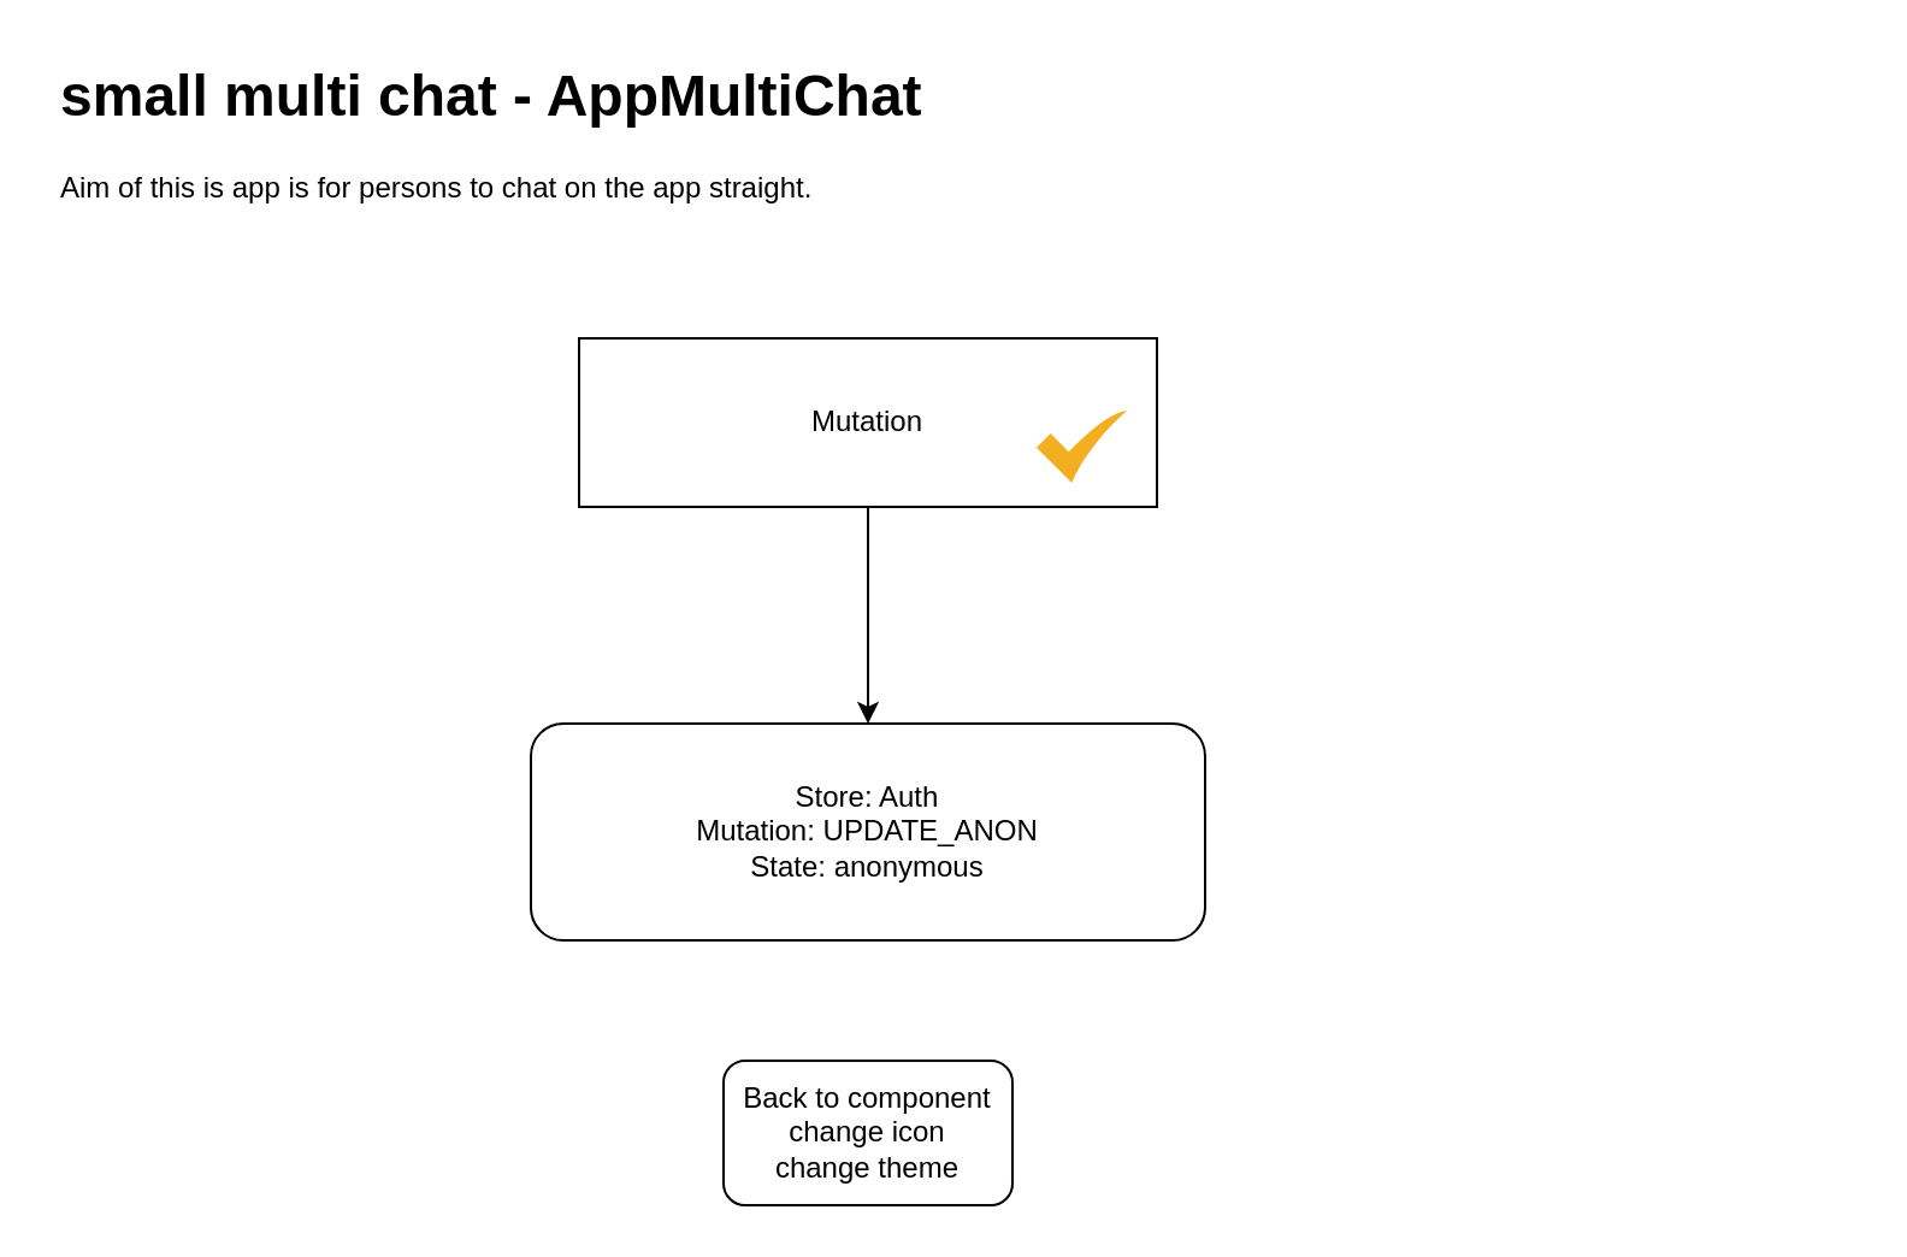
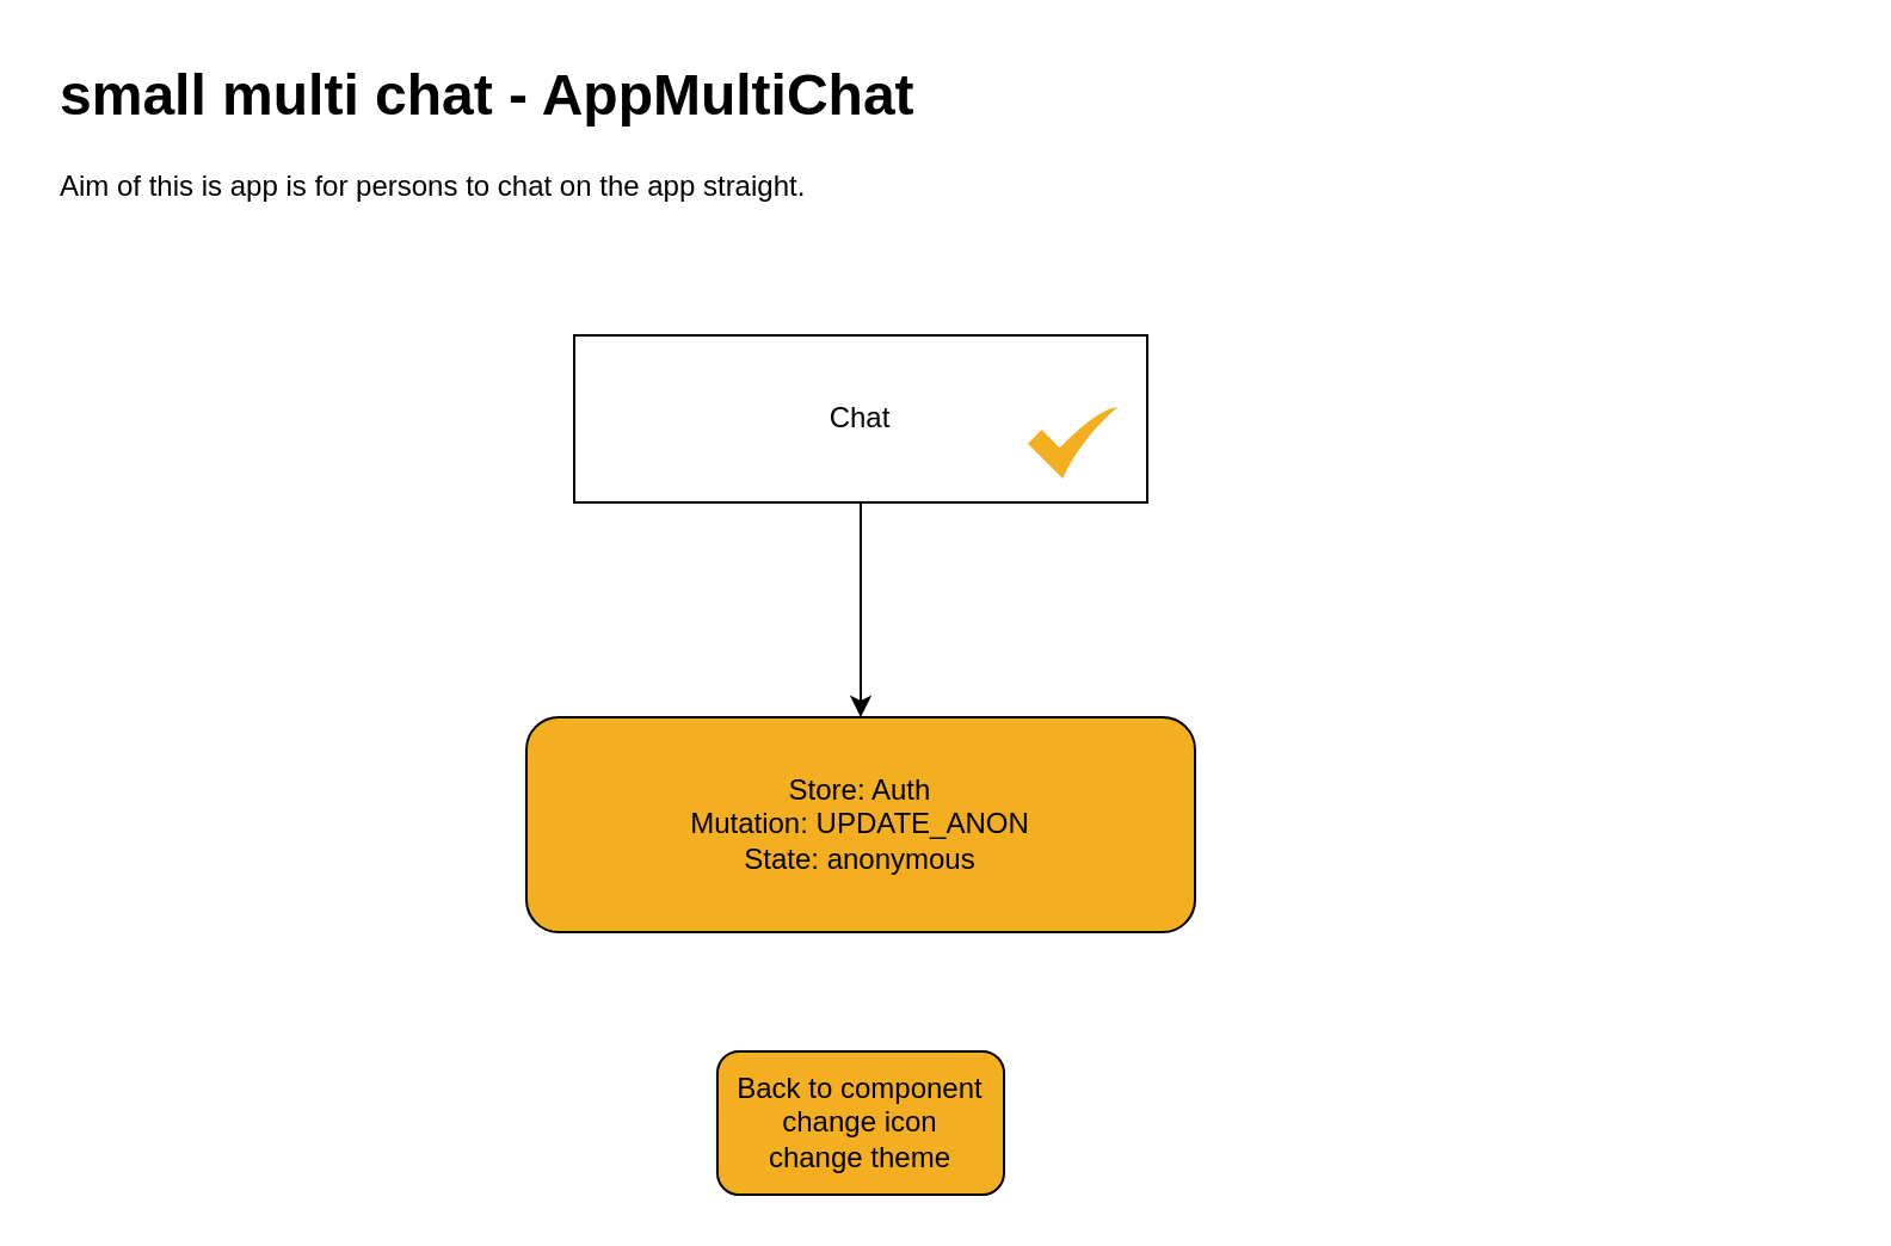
- <mxCell id="4" value="Mutation" style="html=1;whiteSpace=wrap;container=1;recursiveResize=0;collapsible=0;" vertex="1" parent="1"><mxGeometry x="240" y="140" width="240" height="70" as="geometry" /></mxCell>
+ <mxCell id="4" value="Chat" style="html=1;whiteSpace=wrap;container=1;recursiveResize=0;collapsible=0;" vertex="1" parent="1"><mxGeometry x="240" y="140" width="240" height="70" as="geometry" /></mxCell>
- <mxCell id="6" value="Store: Auth&lt;br&gt;Mutation: UPDATE_ANON&lt;br&gt;State:&amp;nbsp;anonymous" style="rounded=1;whiteSpace=wrap;html=1;" vertex="1" parent="1"><mxGeometry x="220" y="300" width="280" height="90" as="geometry" /></mxCell>
+ <mxCell id="6" value="Store: Auth&lt;br&gt;Mutation: UPDATE_ANON&lt;br&gt;State:&amp;nbsp;anonymous" style="rounded=1;whiteSpace=wrap;html=1;fillColor=#f4af20;" vertex="1" parent="1"><mxGeometry x="220" y="300" width="280" height="90" as="geometry" /></mxCell>
- <mxCell id="7" value="Back to component&lt;br&gt;change icon&lt;br&gt;change theme" style="whiteSpace=wrap;html=1;rounded=1;" vertex="1" parent="1"><mxGeometry x="300" y="440" width="120" height="60" as="geometry" /></mxCell>
+ <mxCell id="7" value="Back to component&lt;br&gt;change icon&lt;br&gt;change theme" style="whiteSpace=wrap;html=1;rounded=1;fillColor=#f4af20;" vertex="1" parent="1"><mxGeometry x="300" y="440" width="120" height="60" as="geometry" /></mxCell>
